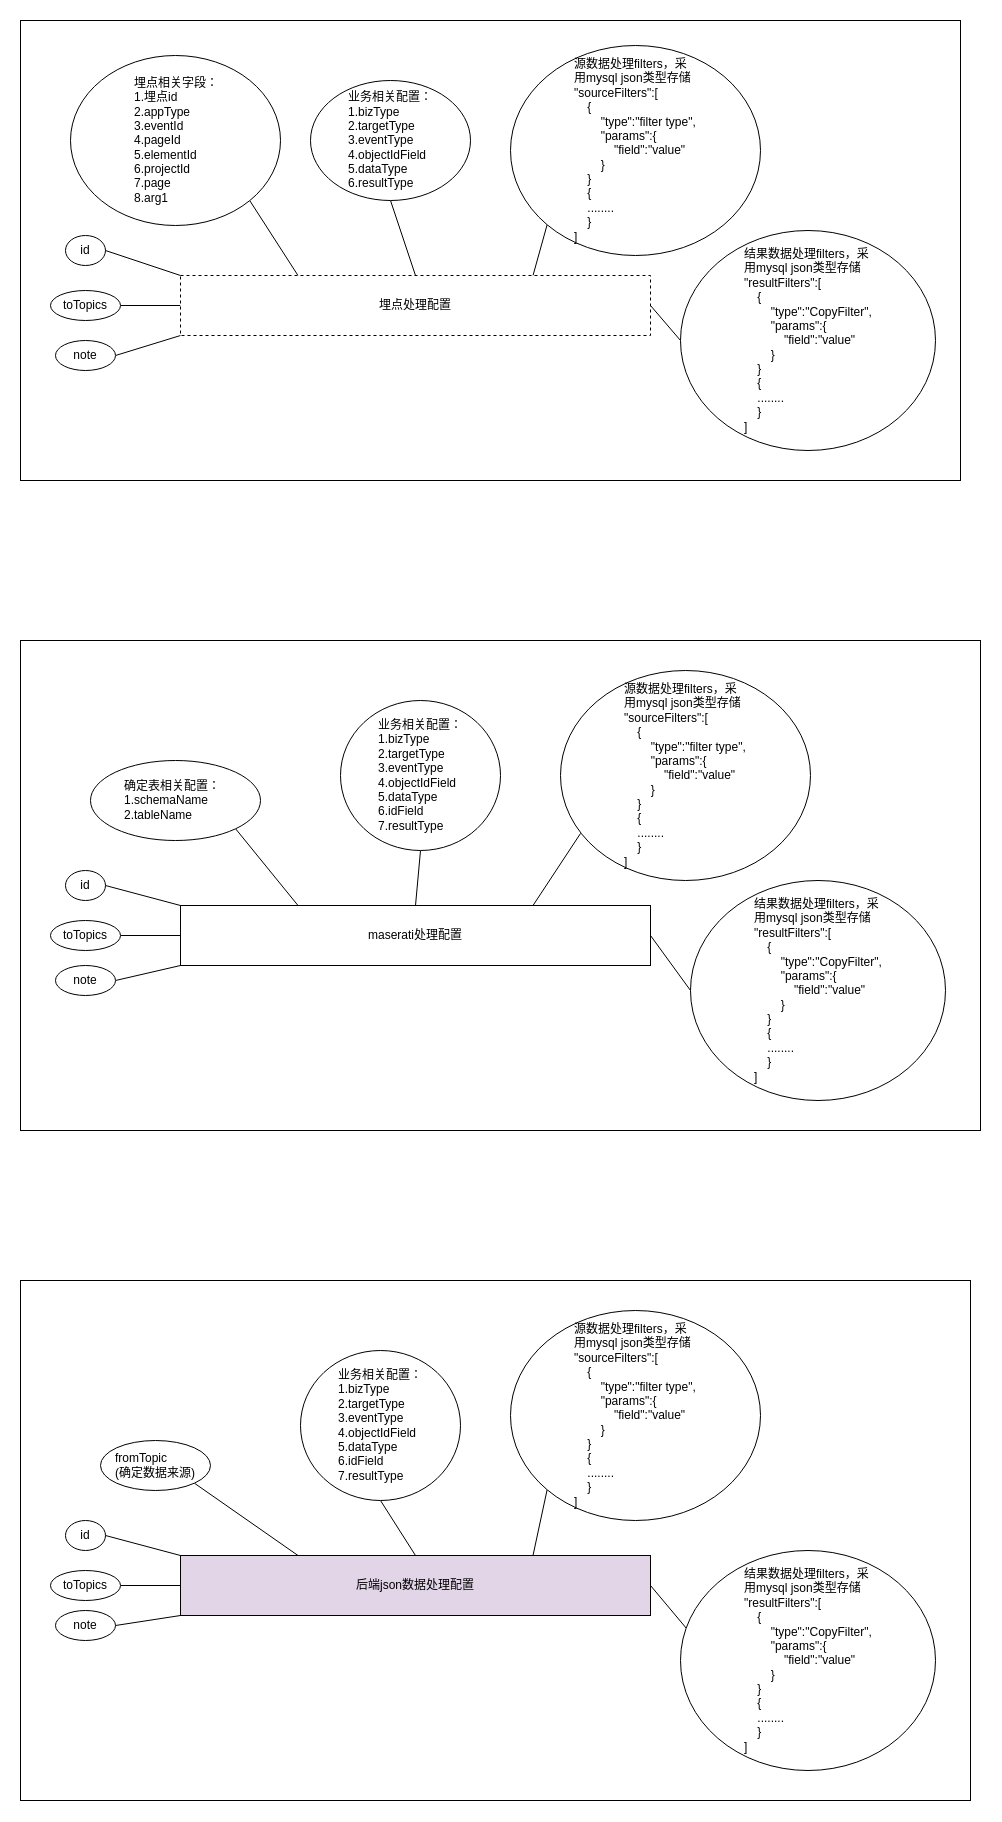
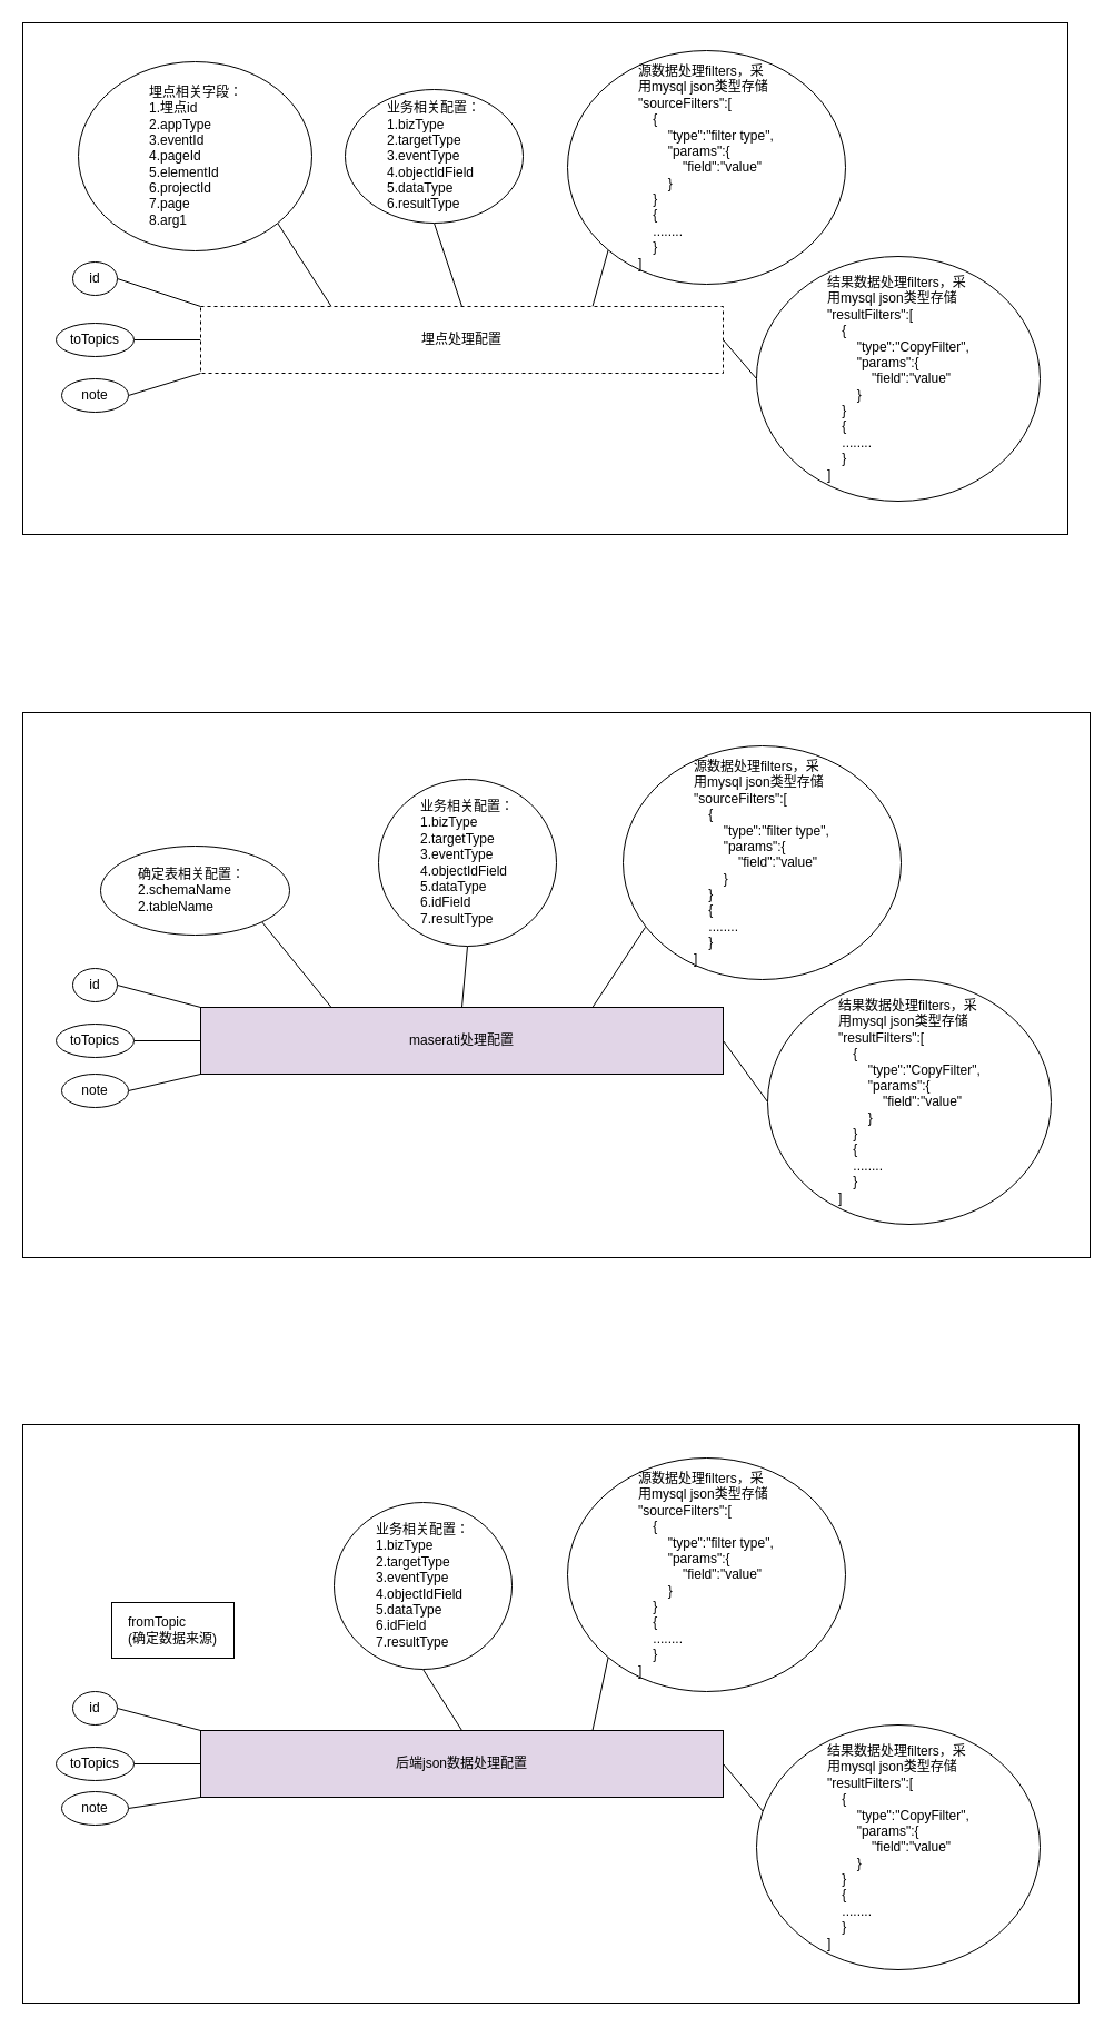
- <mxCell id="26" value="确定表相关配置：&lt;br&gt;1.schemaName&lt;br&gt;2.tableName" style="ellipse;whiteSpace=wrap;html=1;align=left;spacingTop=0;spacing=34;" parent="1" vertex="1"><mxGeometry x="90" y="760" width="170" height="80" as="geometry" /></mxCell>
+ <mxCell id="26" value="确定表相关配置：&lt;br&gt;2.schemaName&lt;br&gt;2.tableName" style="ellipse;whiteSpace=wrap;html=1;align=left;spacingTop=0;spacing=34;" parent="1" vertex="1"><mxGeometry x="90" y="760" width="170" height="80" as="geometry" /></mxCell>
- <mxCell id="24" value="maserati处理配置" style="rounded=0;whiteSpace=wrap;html=1;" parent="1" vertex="1"><mxGeometry x="180" y="905" width="470" height="60" as="geometry" /></mxCell>
+ <mxCell id="24" value="maserati处理配置" style="rounded=0;whiteSpace=wrap;html=1;fillColor=#e1d5e7;" parent="1" vertex="1"><mxGeometry x="180" y="905" width="470" height="60" as="geometry" /></mxCell>
- <mxCell id="41" value="fromTopic&lt;br&gt;(确定数据来源)" style="ellipse;whiteSpace=wrap;html=1;align=left;spacingTop=0;spacing=15;" parent="1" vertex="1"><mxGeometry x="100" y="1440" width="110" height="50" as="geometry" /></mxCell>
+ <mxCell id="41" value="fromTopic&lt;br&gt;(确定数据来源)" style="whiteSpace=wrap;html=1;align=left;spacingTop=0;spacing=15;rounded=0;" parent="1" vertex="1"><mxGeometry x="100" y="1440" width="110" height="50" as="geometry" /></mxCell>
- <mxCell id="34" style="edgeStyle=none;rounded=0;orthogonalLoop=1;jettySize=auto;html=1;exitX=0.25;exitY=0;exitDx=0;exitDy=0;entryX=1;entryY=1;entryDx=0;entryDy=0;endArrow=none;endFill=0;" parent="1" source="39" target="41" edge="1"><mxGeometry relative="1" as="geometry" /></mxCell>
